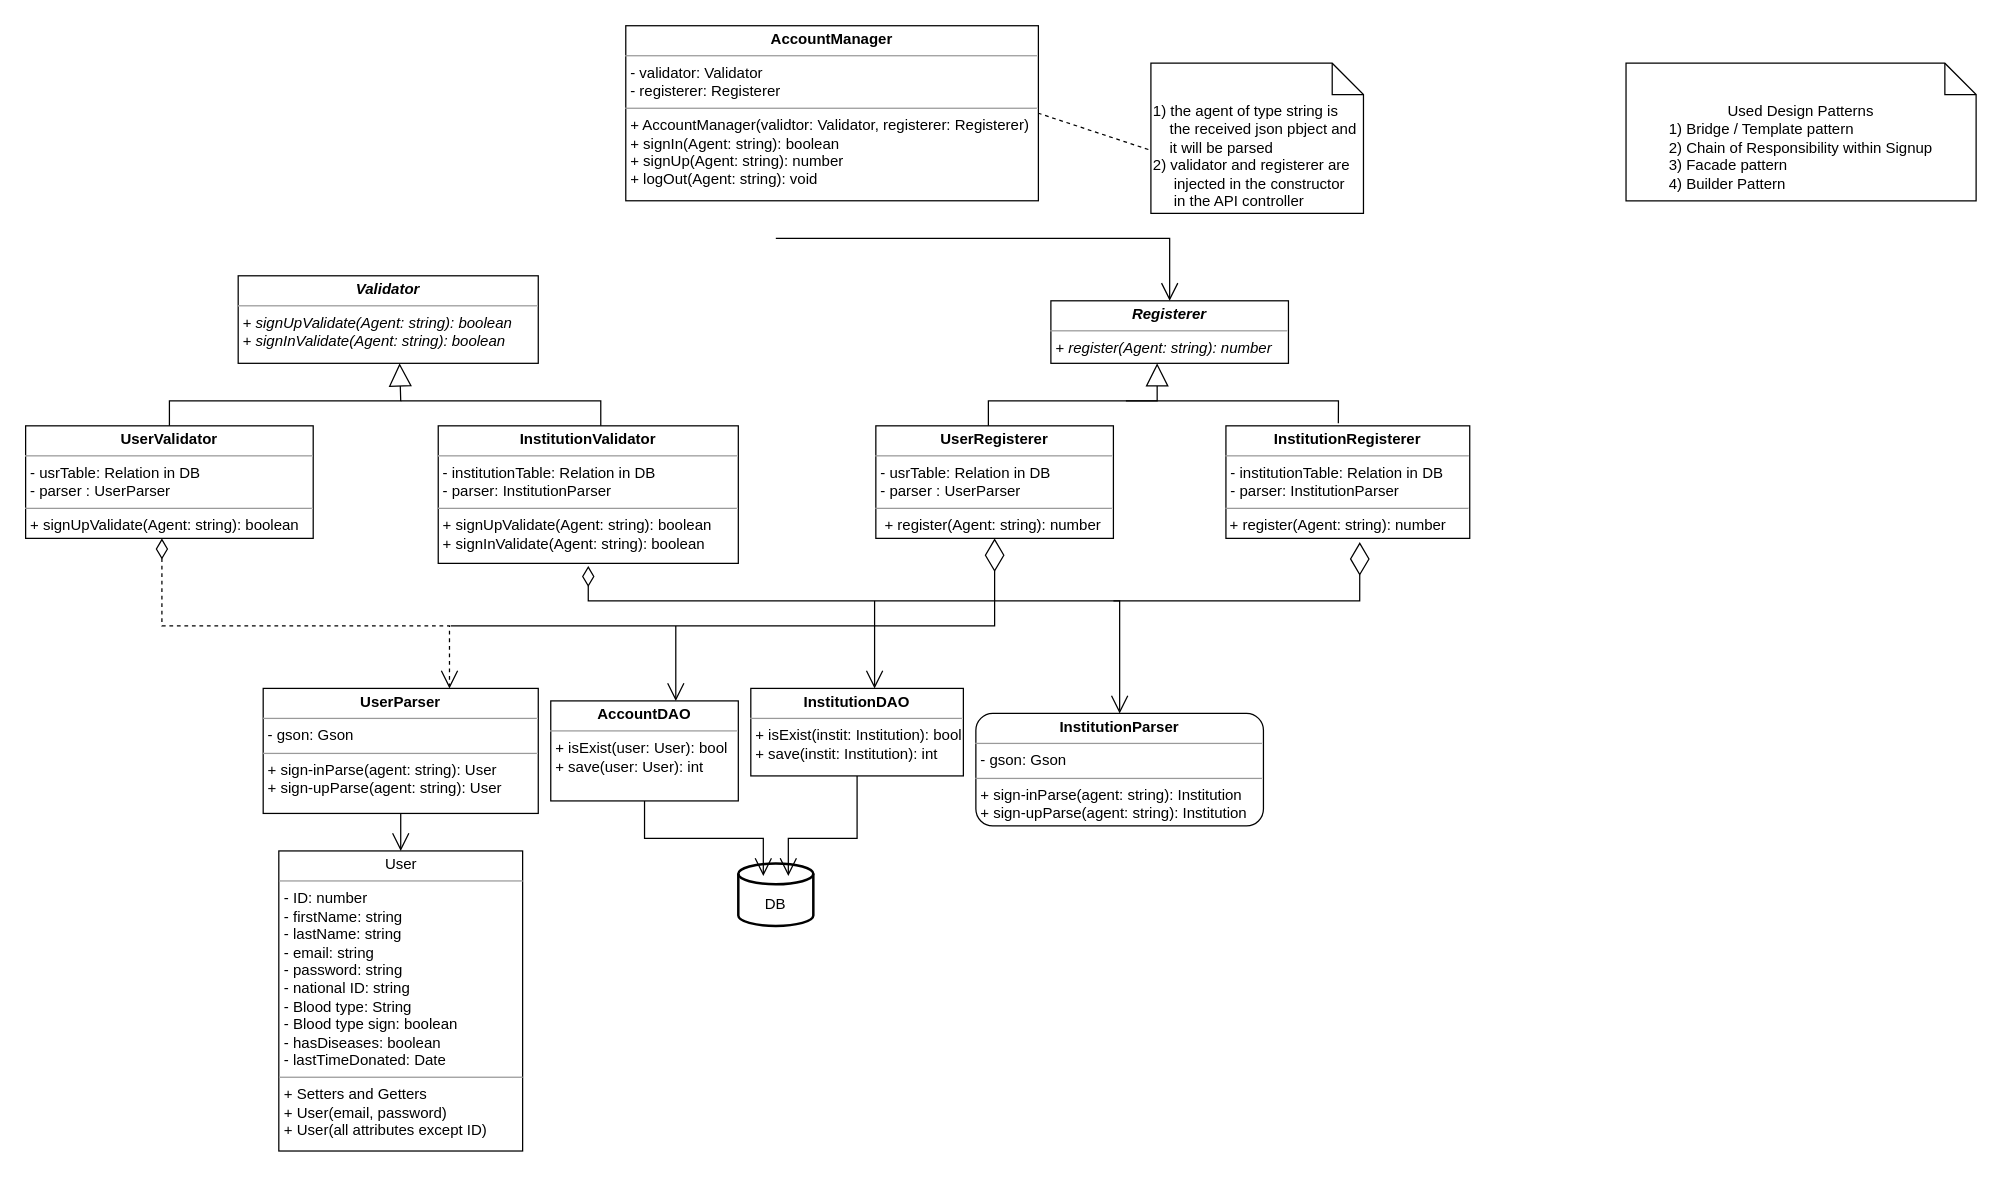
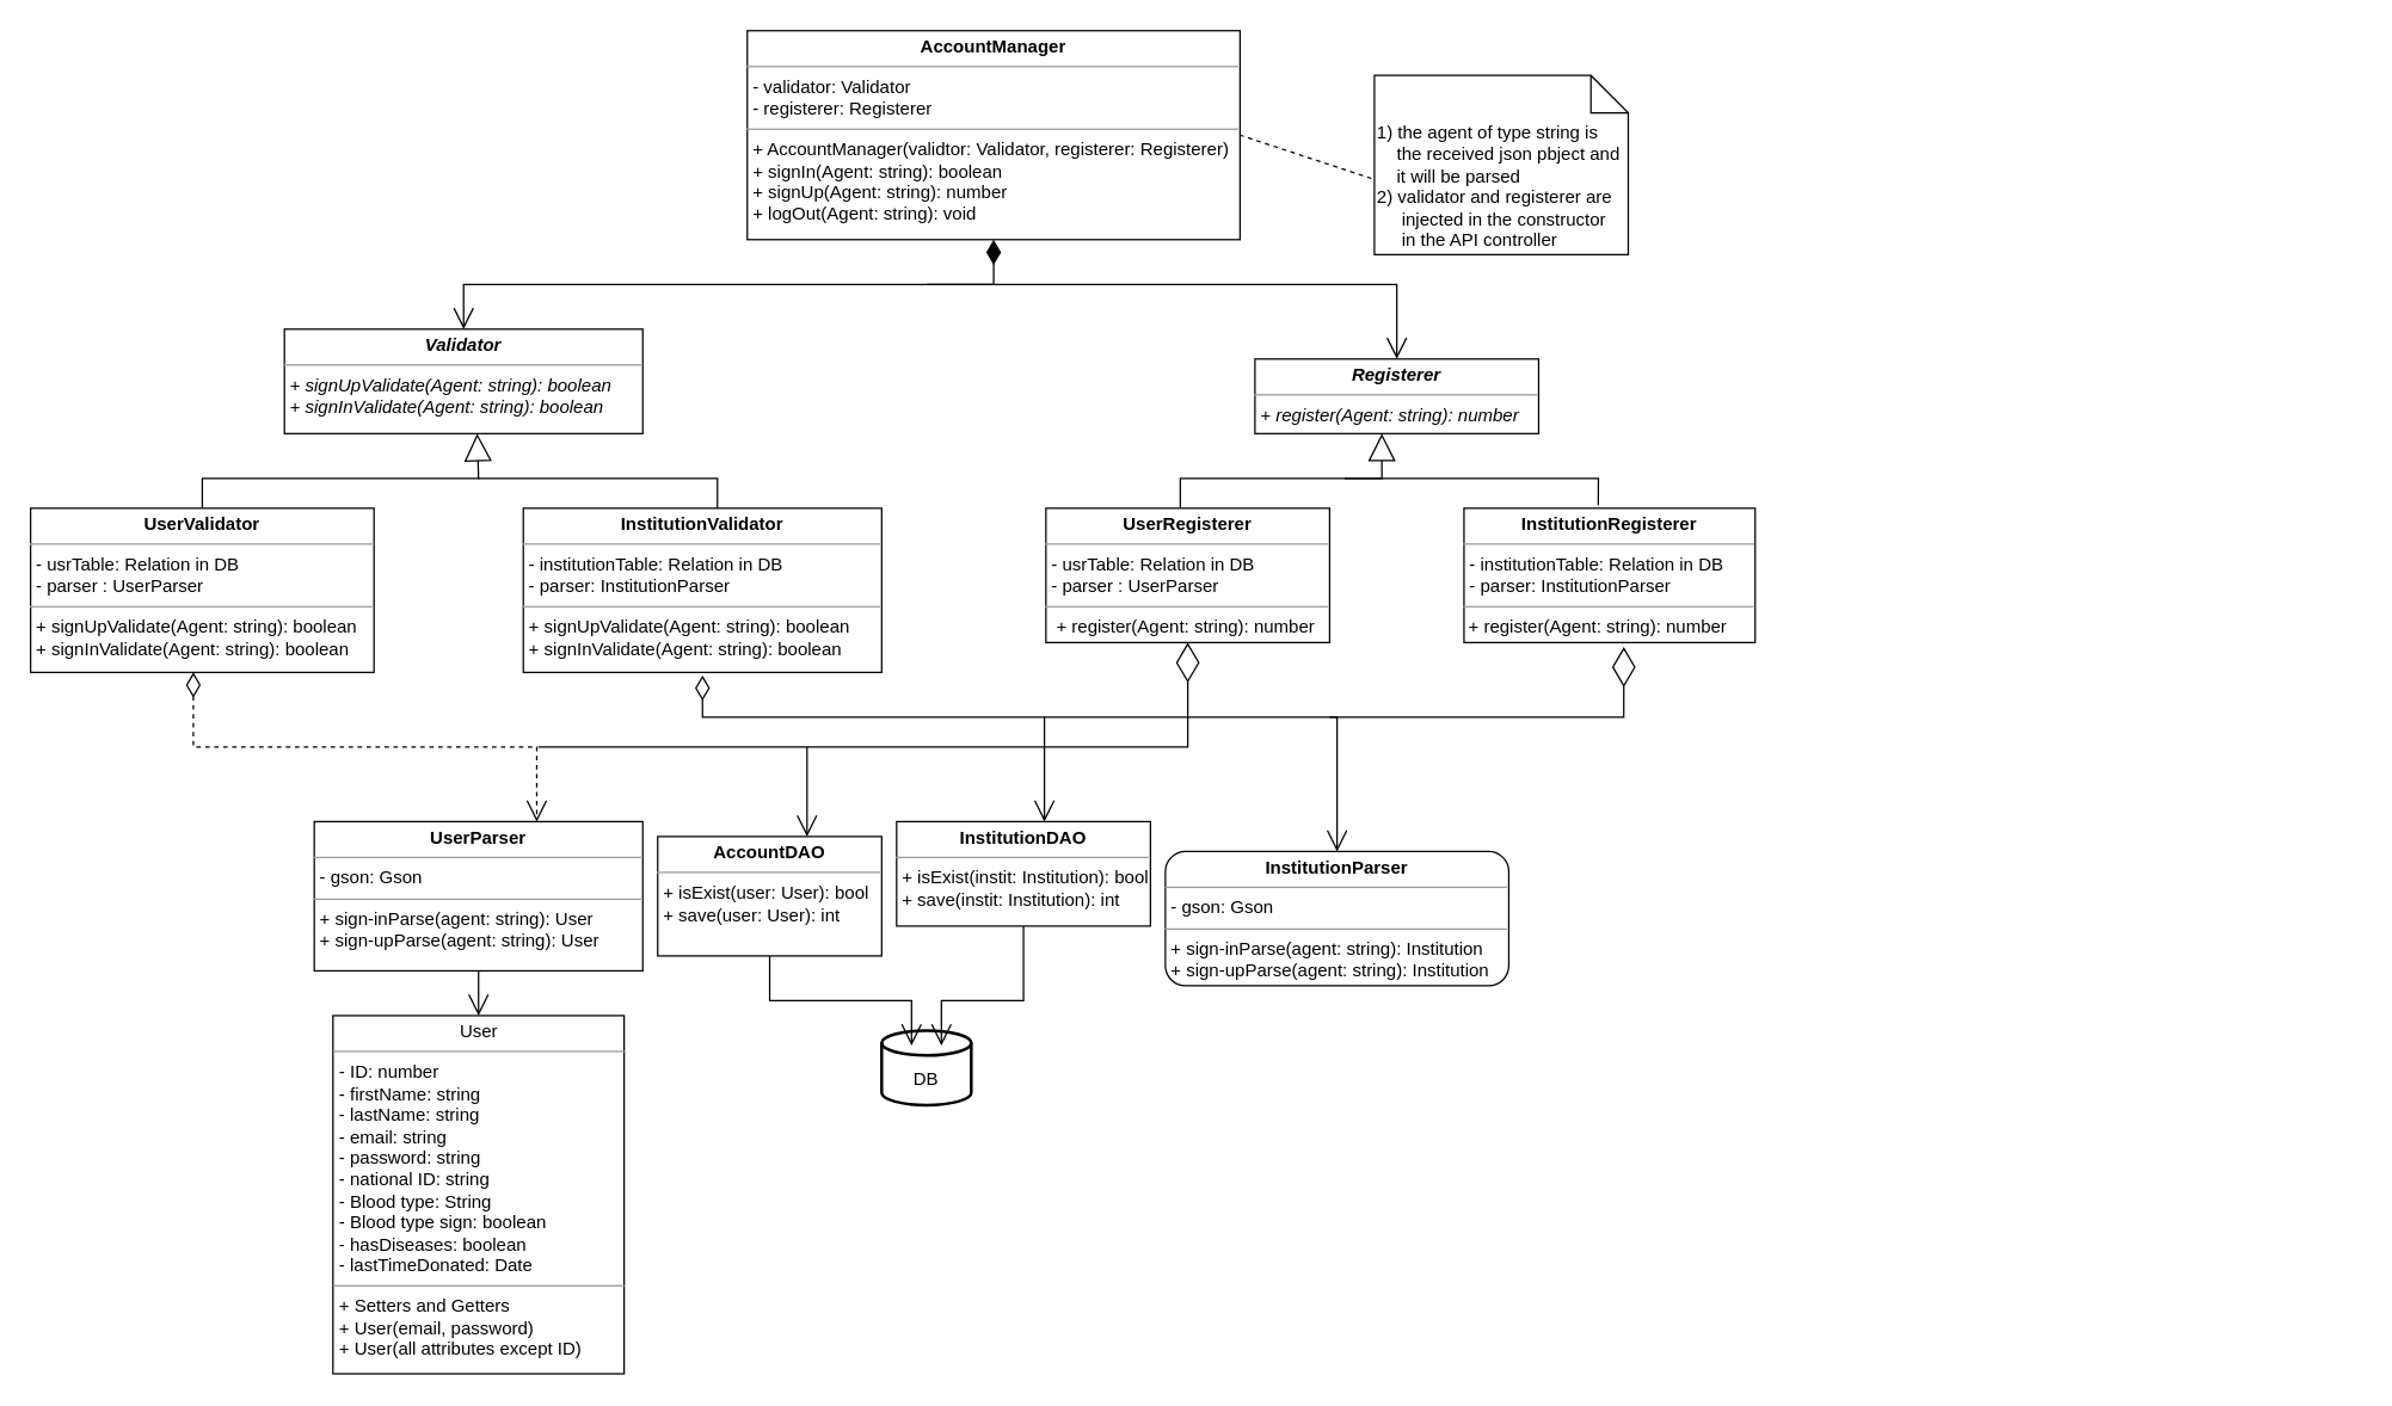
- <mxCell id="28" value="Used Design Patterns&lt;br&gt;&lt;div style=&quot;text-align: left;&quot;&gt;&lt;span style=&quot;background-color: initial;&quot;&gt;1) Bridge / Template pattern&lt;/span&gt;&lt;/div&gt;&lt;div style=&quot;text-align: left;&quot;&gt;&lt;span style=&quot;background-color: initial;&quot;&gt;2) Chain of Responsibility within Signup&lt;/span&gt;&lt;/div&gt;&lt;div style=&quot;text-align: left;&quot;&gt;&lt;span style=&quot;background-color: initial;&quot;&gt;3) Facade pattern&lt;/span&gt;&lt;/div&gt;&lt;div style=&quot;text-align: left;&quot;&gt;&lt;span style=&quot;background-color: initial;&quot;&gt;4) Builder Pattern&lt;/span&gt;&lt;/div&gt;" style="shape=note2;boundedLbl=1;whiteSpace=wrap;html=1;size=25;verticalAlign=top;align=center;" parent="1" vertex="1"><mxGeometry x="1300" y="50" width="280" height="110" as="geometry" /></mxCell>
+ <mxCell id="13" value="" style="endArrow=open;html=1;endSize=12;startArrow=diamondThin;startSize=14;startFill=1;edgeStyle=orthogonalEdgeStyle;align=left;verticalAlign=bottom;rounded=0;exitX=0.5;exitY=1;exitDx=0;exitDy=0;entryX=0.5;entryY=0;entryDx=0;entryDy=0;" parent="1" source="7" target="2" edge="1"><mxGeometry x="-1" y="359" relative="1" as="geometry"><mxPoint x="570" y="260" as="sourcePoint" /><mxPoint x="730" y="260" as="targetPoint" /><Array as="points"><mxPoint x="665" y="190" /><mxPoint x="310" y="190" /></Array><mxPoint x="-4" y="-50" as="offset" /></mxGeometry></mxCell>
- <mxCell id="3" value="&lt;p style=&quot;margin:0px;margin-top:4px;text-align:center;&quot;&gt;&lt;b&gt;UserValidator&lt;/b&gt;&lt;/p&gt;&lt;hr size=&quot;1&quot;&gt;&lt;p style=&quot;margin:0px;margin-left:4px;&quot;&gt;- usrTable: Relation in DB&lt;/p&gt;&lt;p style=&quot;margin:0px;margin-left:4px;&quot;&gt;- parser : UserParser&lt;/p&gt;&lt;hr size=&quot;1&quot;&gt;&lt;p style=&quot;margin:0px;margin-left:4px;&quot;&gt;+ signUpValidate(Agent: string): boolean&lt;/p&gt;&lt;p style=&quot;margin:0px;margin-left:4px;&quot;&gt;+ signInValidate(Agent: string): boolean&lt;/p&gt;" style="verticalAlign=top;align=left;overflow=fill;fontSize=12;fontFamily=Helvetica;html=1;" parent="1" vertex="1"><mxGeometry x="20" y="340" width="230" height="90" as="geometry" /></mxCell>
+ <mxCell id="3" value="&lt;p style=&quot;margin:0px;margin-top:4px;text-align:center;&quot;&gt;&lt;b&gt;UserValidator&lt;/b&gt;&lt;/p&gt;&lt;hr size=&quot;1&quot;&gt;&lt;p style=&quot;margin:0px;margin-left:4px;&quot;&gt;- usrTable: Relation in DB&lt;/p&gt;&lt;p style=&quot;margin:0px;margin-left:4px;&quot;&gt;- parser : UserParser&lt;/p&gt;&lt;hr size=&quot;1&quot;&gt;&lt;p style=&quot;margin:0px;margin-left:4px;&quot;&gt;+ signUpValidate(Agent: string): boolean&lt;/p&gt;&lt;p style=&quot;margin:0px;margin-left:4px;&quot;&gt;+ signInValidate(Agent: string): boolean&lt;/p&gt;" style="verticalAlign=top;align=left;overflow=fill;fontSize=12;fontFamily=Helvetica;html=1;" parent="1" vertex="1"><mxGeometry x="20" y="340" width="230" height="110" as="geometry" /></mxCell>
